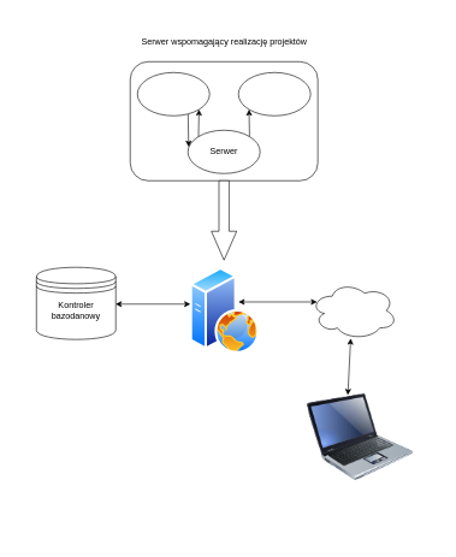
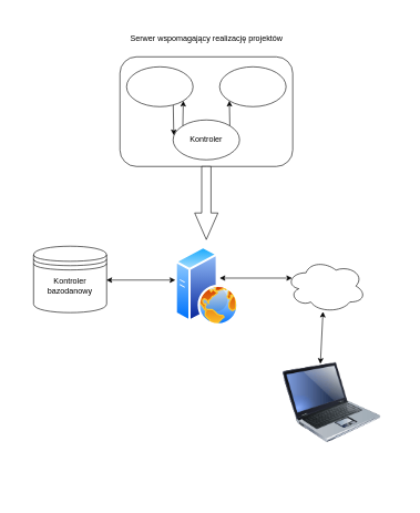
- <mxCell id="9" value="Serwer" style="text;html=1;strokeColor=none;fillColor=none;align=center;verticalAlign=middle;whiteSpace=wrap;rounded=0;" parent="7" vertex="1"><mxGeometry y="22.5" width="100" height="15" as="geometry" /></mxCell>
+ <mxCell id="9" value="Kontroler" style="text;html=1;strokeColor=none;fillColor=none;align=center;verticalAlign=middle;whiteSpace=wrap;rounded=0;" parent="7" vertex="1"><mxGeometry y="22.5" width="100" height="15" as="geometry" /></mxCell>
